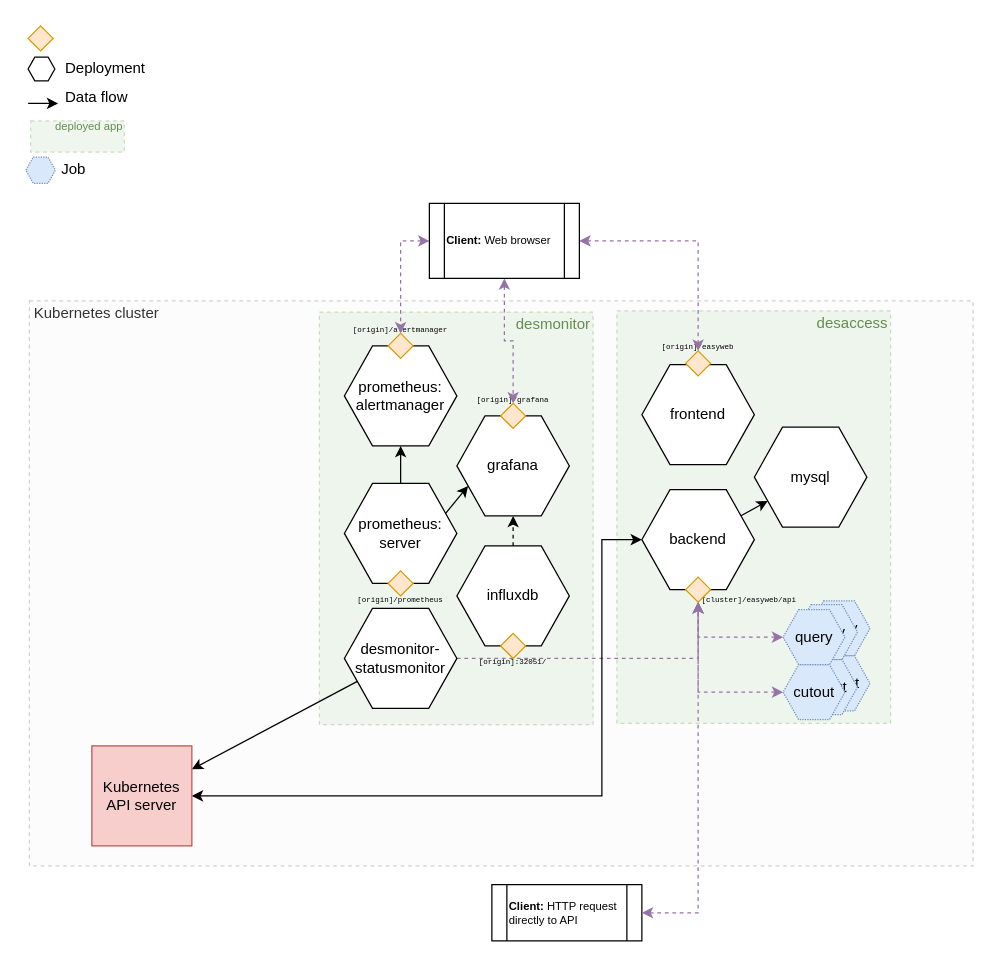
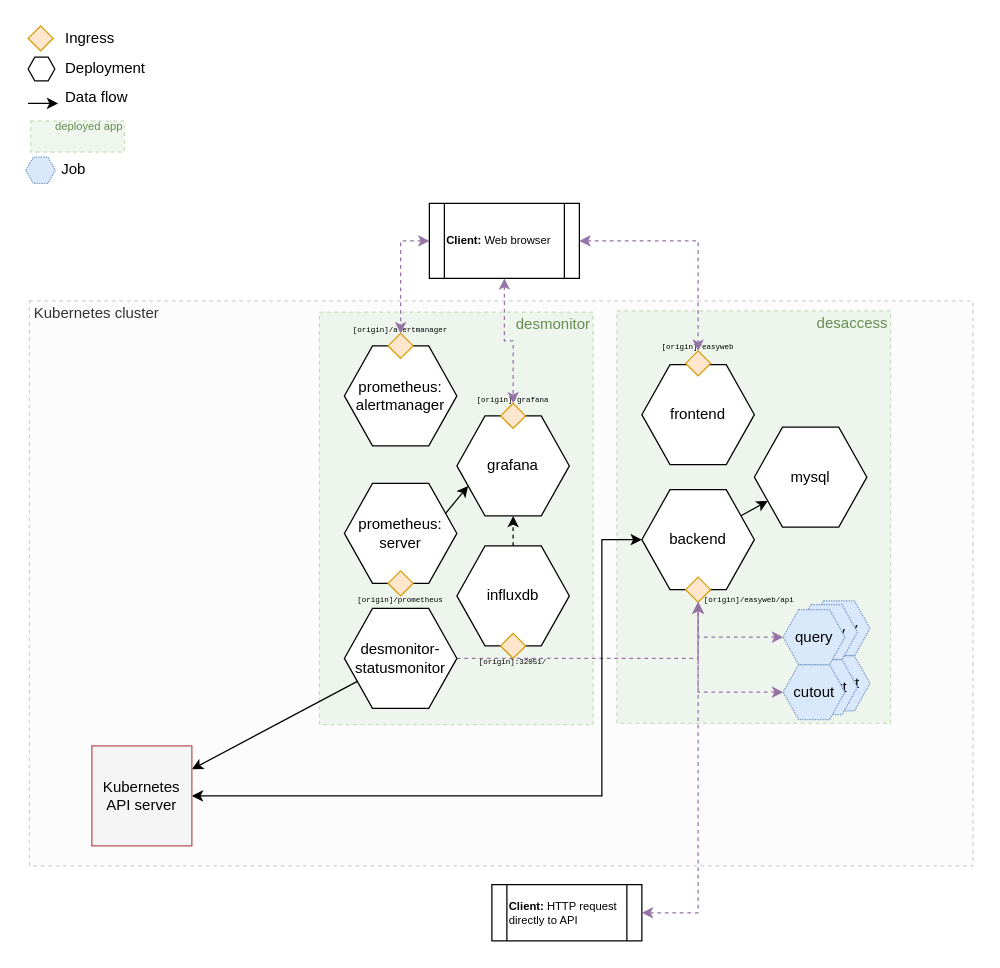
+ <mxCell id="57" value="Ingress" style="text;html=1;align=left;verticalAlign=middle;whiteSpace=wrap;rounded=0;shadow=0;comic=0;fontFamily=Helvetica;fontSize=12;" vertex="1" parent="1"><mxGeometry x="50" y="20" width="40" height="20" as="geometry" /></mxCell>
- <mxCell id="30" style="edgeStyle=none;rounded=0;orthogonalLoop=1;jettySize=auto;html=1;exitX=0.5;exitY=0;exitDx=0;exitDy=0;" edge="1" parent="1" source="26" target="37"><mxGeometry relative="1" as="geometry"><mxPoint x="380" y="326" as="targetPoint" /></mxGeometry></mxCell>
- <mxCell id="8" value="[cluster]/easyweb/api" style="text;html=1;strokeColor=none;fillColor=none;align=center;verticalAlign=middle;whiteSpace=wrap;rounded=0;shadow=0;comic=0;fontFamily=Courier New;fontSize=6;" vertex="1" parent="5"><mxGeometry x="86" y="221" width="40" height="20" as="geometry" /></mxCell>
+ <mxCell id="8" value="[origin]/easyweb/api" style="text;html=1;strokeColor=none;fillColor=none;align=center;verticalAlign=middle;whiteSpace=wrap;rounded=0;shadow=0;comic=0;fontFamily=Courier New;fontSize=6;" vertex="1" parent="5"><mxGeometry x="86" y="221" width="40" height="20" as="geometry" /></mxCell>
- <mxCell id="54" value="&lt;span&gt;Kubernetes&lt;/span&gt;&lt;br&gt;&lt;div&gt;&lt;span&gt;API server&lt;/span&gt;&lt;/div&gt;" style="whiteSpace=wrap;html=1;aspect=fixed;shadow=0;comic=0;fontFamily=Helvetica;fontSize=12;align=center;fillColor=#f8cecc;strokeColor=#b85450;" vertex="1" parent="1"><mxGeometry x="73" y="596" width="80" height="80" as="geometry" /></mxCell>
+ <mxCell id="54" value="&lt;span&gt;Kubernetes&lt;/span&gt;&lt;br&gt;&lt;div&gt;&lt;span&gt;API server&lt;/span&gt;&lt;/div&gt;" style="whiteSpace=wrap;html=1;aspect=fixed;shadow=0;comic=0;fontFamily=Helvetica;fontSize=12;align=center;fillColor=#f5f5f5;strokeColor=#b85450;" vertex="1" parent="1"><mxGeometry x="73" y="596" width="80" height="80" as="geometry" /></mxCell>
